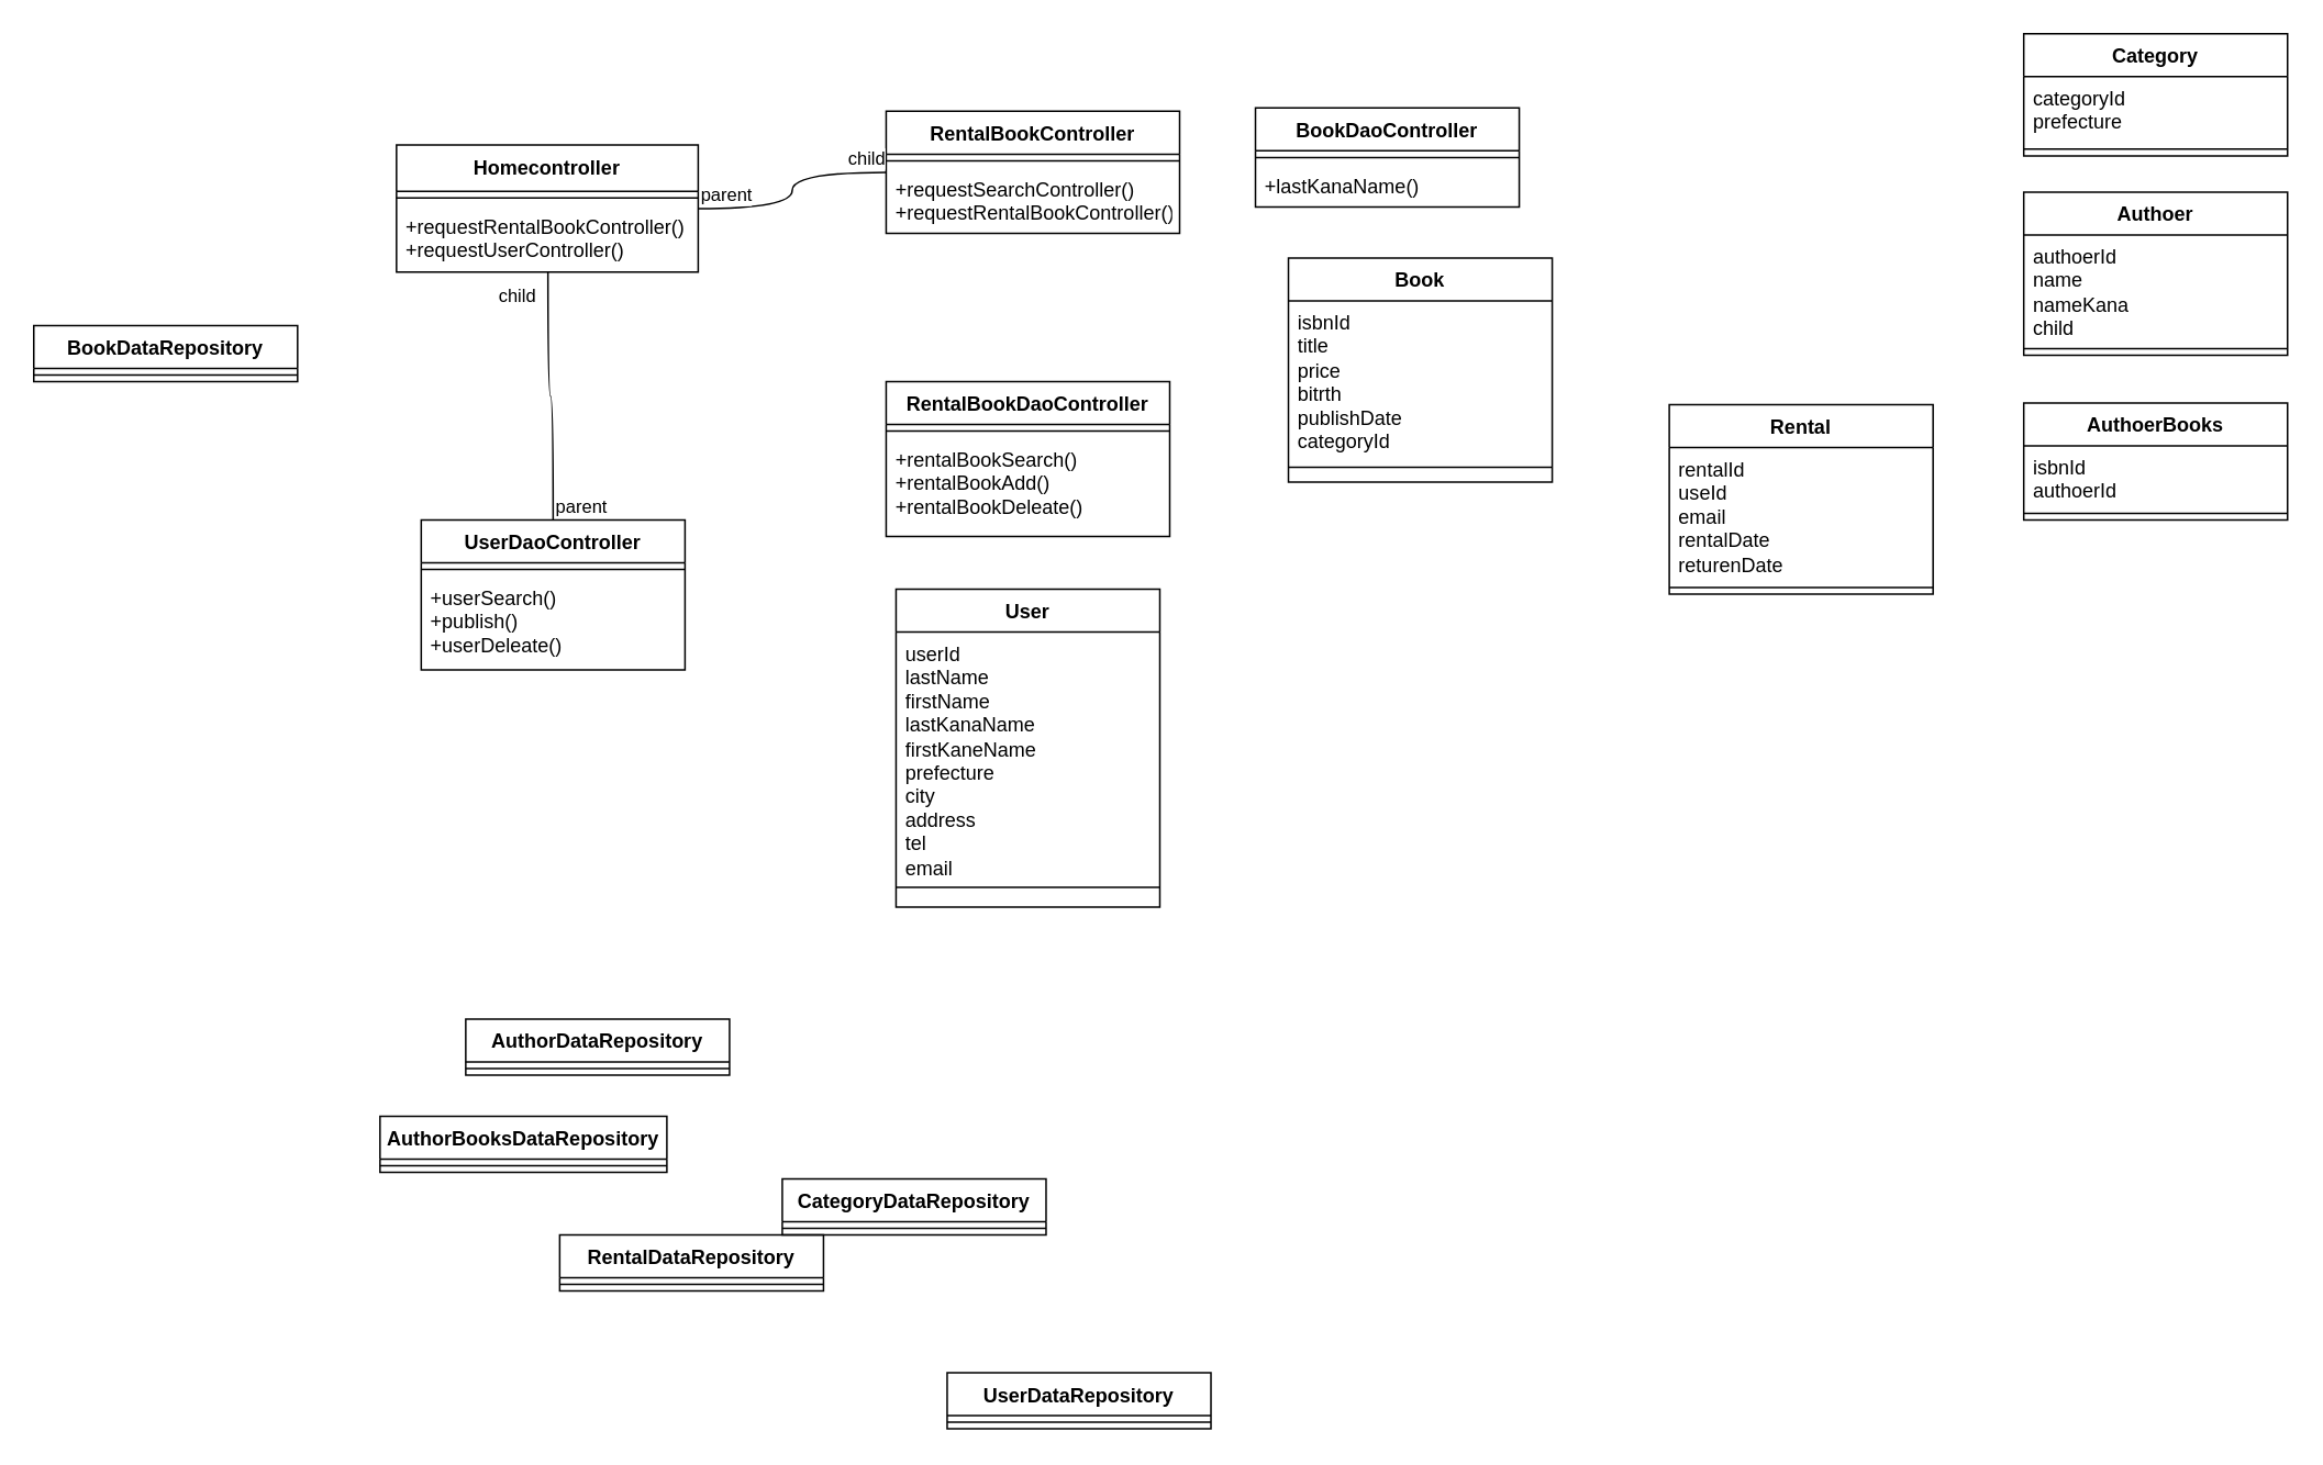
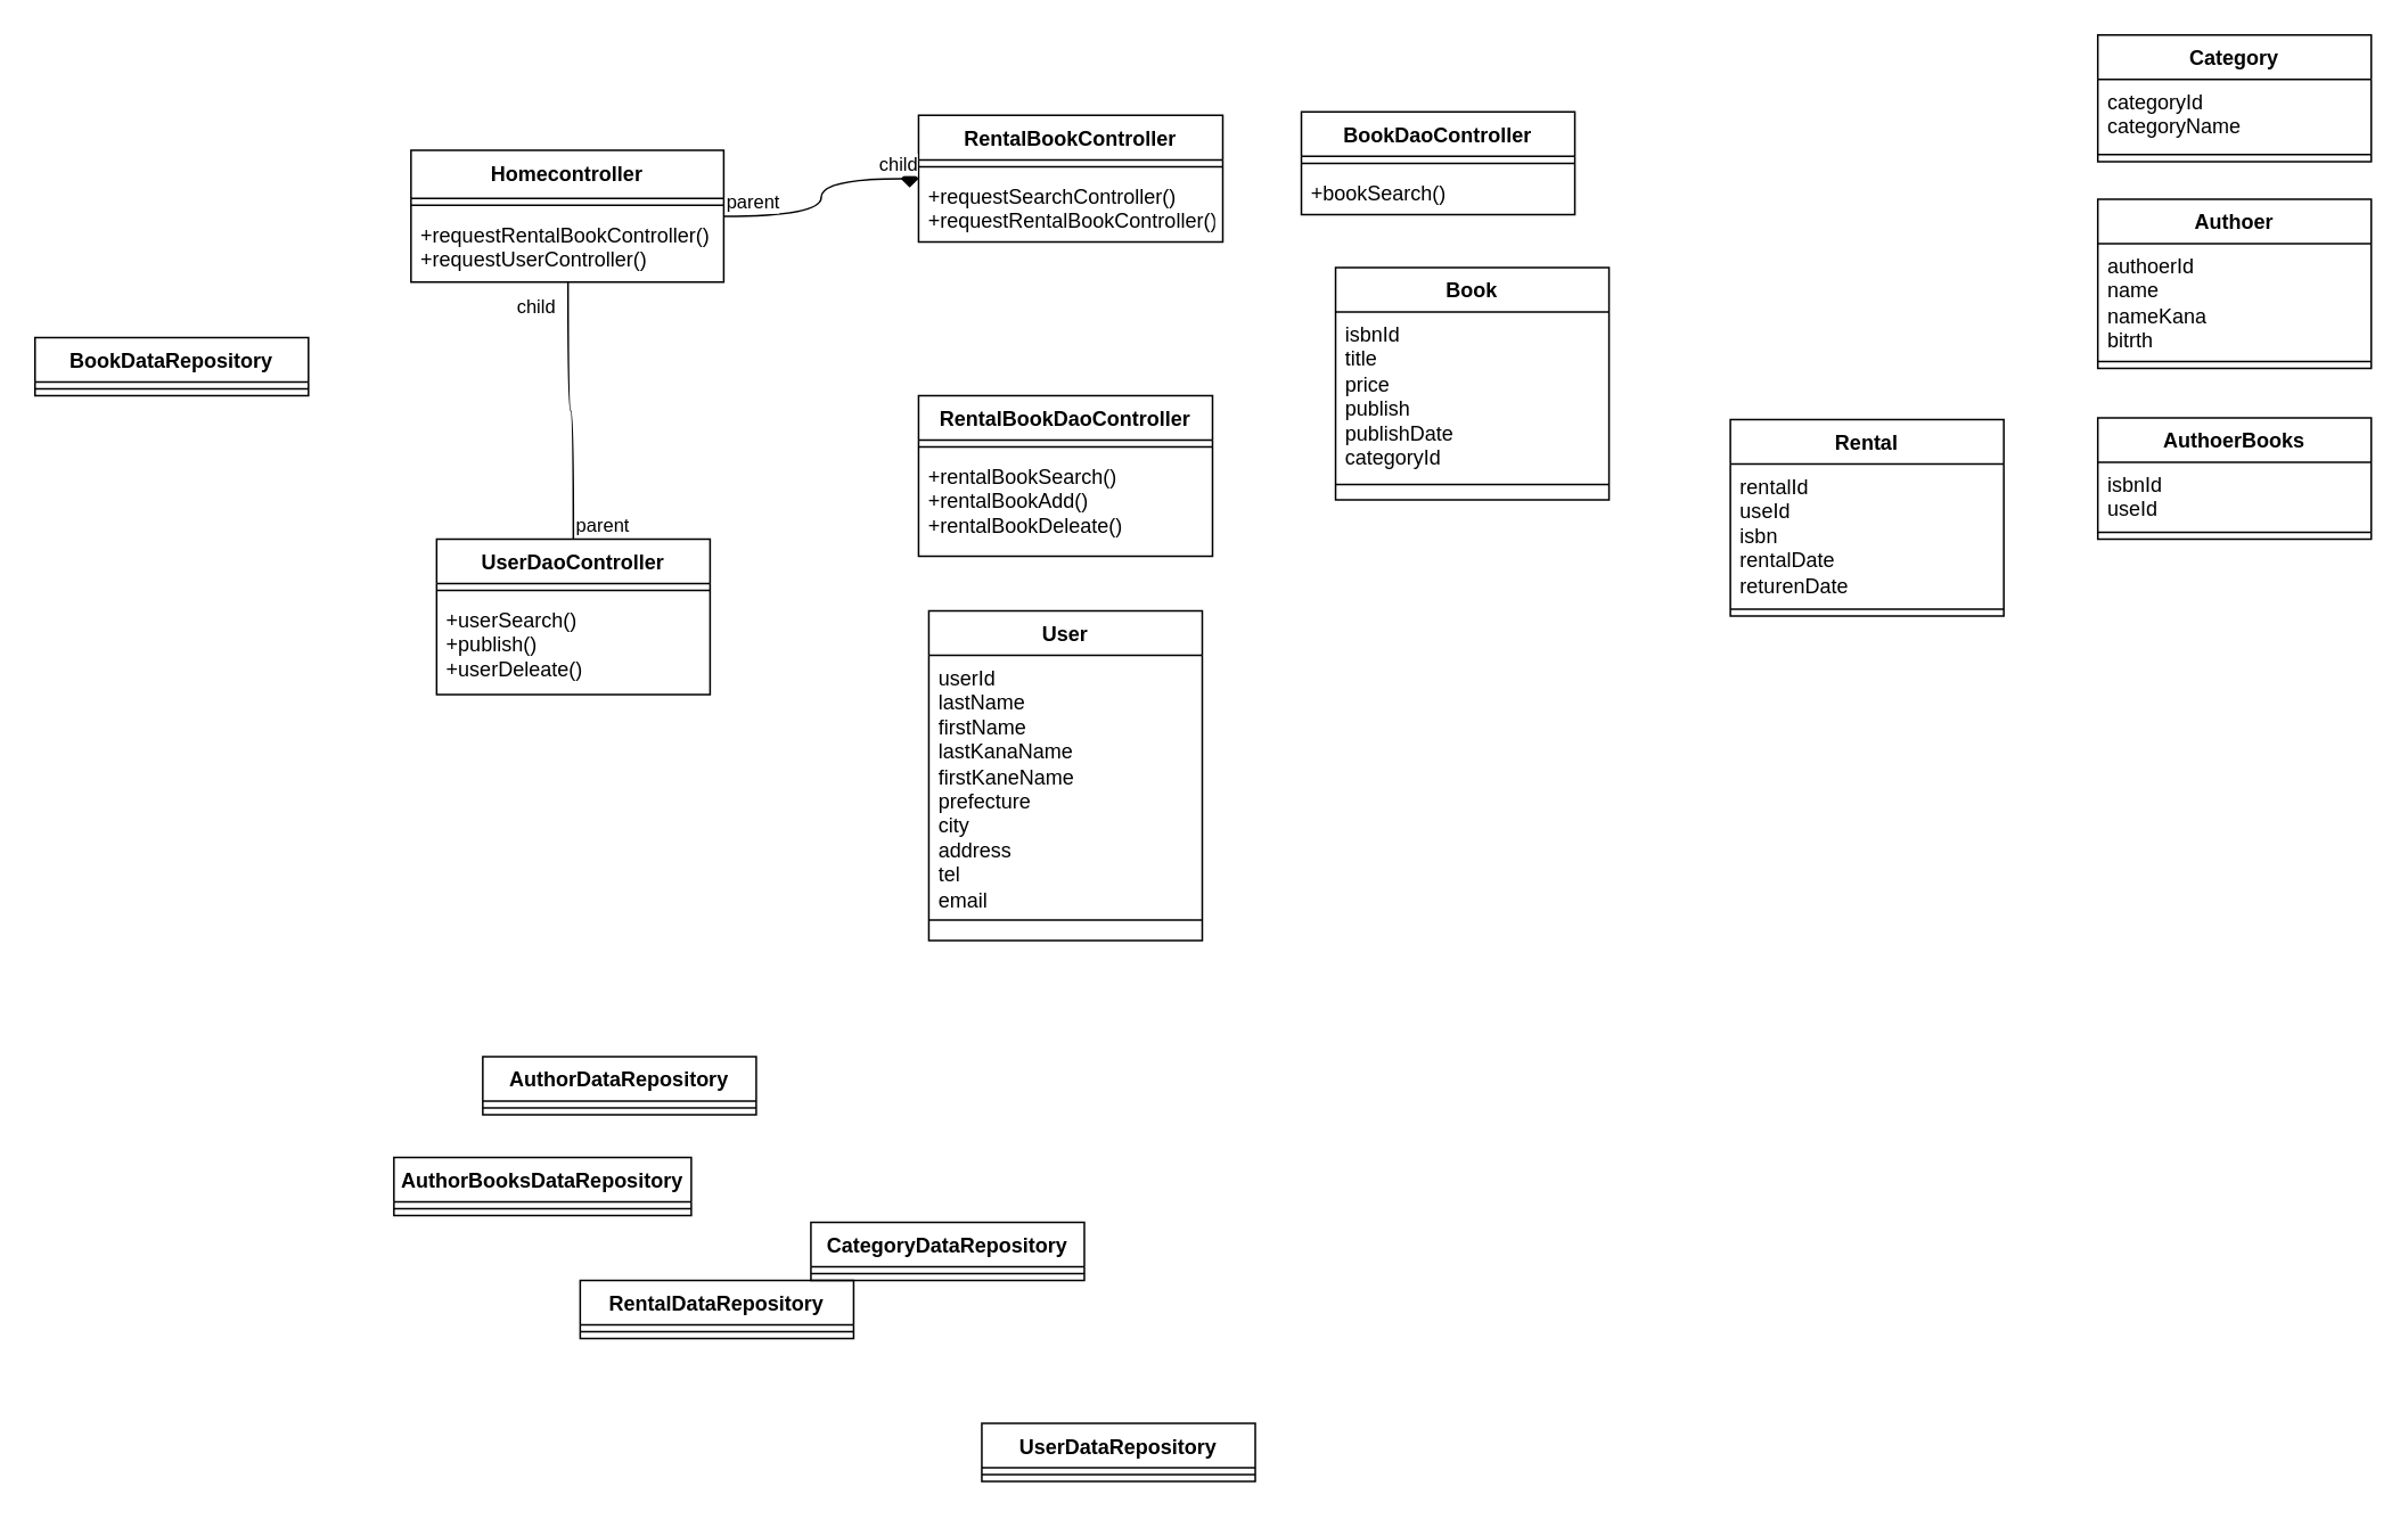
- <mxCell id="42" value="categoryId&lt;div&gt;prefecture&lt;/div&gt;" style="text;strokeColor=none;fillColor=none;align=left;verticalAlign=top;spacingLeft=4;spacingRight=4;overflow=hidden;rotatable=0;points=[[0,0.5],[1,0.5]];portConstraint=eastwest;whiteSpace=wrap;html=1;" vertex="1" parent="41"><mxGeometry y="26" width="160" height="40" as="geometry" /></mxCell>
+ <mxCell id="42" value="categoryId&lt;div&gt;categoryName&lt;/div&gt;" style="text;strokeColor=none;fillColor=none;align=left;verticalAlign=top;spacingLeft=4;spacingRight=4;overflow=hidden;rotatable=0;points=[[0,0.5],[1,0.5]];portConstraint=eastwest;whiteSpace=wrap;html=1;" vertex="1" parent="41"><mxGeometry y="26" width="160" height="40" as="geometry" /></mxCell>
- <mxCell id="52" value="" style="endArrow=none;html=1;edgeStyle=orthogonalEdgeStyle;rounded=0;fontSize=12;startSize=8;endSize=8;curved=1;" edge="1" parent="1" source="13" target="16"><mxGeometry relative="1" as="geometry"><mxPoint x="354" y="315" as="sourcePoint" /><mxPoint x="514" y="315" as="targetPoint" /></mxGeometry></mxCell>
+ <mxCell id="52" value="" style="endArrow=diamond;html=1;edgeStyle=orthogonalEdgeStyle;rounded=0;fontSize=12;startSize=8;endSize=8;curved=1;" edge="1" parent="1" source="13" target="16"><mxGeometry relative="1" as="geometry"><mxPoint x="354" y="315" as="sourcePoint" /><mxPoint x="514" y="315" as="targetPoint" /></mxGeometry></mxCell>
- <mxCell id="24" value="+lastKanaName()" style="text;strokeColor=none;fillColor=none;align=left;verticalAlign=top;spacingLeft=4;spacingRight=4;overflow=hidden;rotatable=0;points=[[0,0.5],[1,0.5]];portConstraint=eastwest;whiteSpace=wrap;html=1;" vertex="1" parent="22"><mxGeometry y="34" width="160" height="26" as="geometry" /></mxCell>
+ <mxCell id="24" value="+bookSearch()" style="text;strokeColor=none;fillColor=none;align=left;verticalAlign=top;spacingLeft=4;spacingRight=4;overflow=hidden;rotatable=0;points=[[0,0.5],[1,0.5]];portConstraint=eastwest;whiteSpace=wrap;html=1;" vertex="1" parent="22"><mxGeometry y="34" width="160" height="26" as="geometry" /></mxCell>
- <mxCell id="39" value="authoerId&lt;div&gt;name&lt;/div&gt;&lt;div&gt;nameKana&lt;/div&gt;&lt;div&gt;child&lt;/div&gt;" style="text;strokeColor=none;fillColor=none;align=left;verticalAlign=top;spacingLeft=4;spacingRight=4;overflow=hidden;rotatable=0;points=[[0,0.5],[1,0.5]];portConstraint=eastwest;whiteSpace=wrap;html=1;" vertex="1" parent="38"><mxGeometry y="26" width="160" height="65" as="geometry" /></mxCell>
+ <mxCell id="39" value="authoerId&lt;div&gt;name&lt;/div&gt;&lt;div&gt;nameKana&lt;/div&gt;&lt;div&gt;bitrth&lt;/div&gt;" style="text;strokeColor=none;fillColor=none;align=left;verticalAlign=top;spacingLeft=4;spacingRight=4;overflow=hidden;rotatable=0;points=[[0,0.5],[1,0.5]];portConstraint=eastwest;whiteSpace=wrap;html=1;" vertex="1" parent="38"><mxGeometry y="26" width="160" height="65" as="geometry" /></mxCell>
- <mxCell id="10" value="isbnId&lt;div&gt;title&lt;/div&gt;&lt;div&gt;price&lt;/div&gt;&lt;div&gt;bitrth&lt;/div&gt;&lt;div&gt;publishDate&lt;/div&gt;&lt;div&gt;categoryId&lt;/div&gt;" style="text;strokeColor=none;fillColor=none;align=left;verticalAlign=top;spacingLeft=4;spacingRight=4;overflow=hidden;rotatable=0;points=[[0,0.5],[1,0.5]];portConstraint=eastwest;whiteSpace=wrap;html=1;" vertex="1" parent="9"><mxGeometry y="26" width="160" height="97" as="geometry" /></mxCell>
+ <mxCell id="10" value="isbnId&lt;div&gt;title&lt;/div&gt;&lt;div&gt;price&lt;/div&gt;&lt;div&gt;publish&lt;/div&gt;&lt;div&gt;publishDate&lt;/div&gt;&lt;div&gt;categoryId&lt;/div&gt;" style="text;strokeColor=none;fillColor=none;align=left;verticalAlign=top;spacingLeft=4;spacingRight=4;overflow=hidden;rotatable=0;points=[[0,0.5],[1,0.5]];portConstraint=eastwest;whiteSpace=wrap;html=1;" vertex="1" parent="9"><mxGeometry y="26" width="160" height="97" as="geometry" /></mxCell>
- <mxCell id="45" value="&lt;div&gt;isbnId&lt;/div&gt;authoerId" style="text;strokeColor=none;fillColor=none;align=left;verticalAlign=top;spacingLeft=4;spacingRight=4;overflow=hidden;rotatable=0;points=[[0,0.5],[1,0.5]];portConstraint=eastwest;whiteSpace=wrap;html=1;" vertex="1" parent="44"><mxGeometry y="26" width="160" height="37" as="geometry" /></mxCell>
+ <mxCell id="45" value="&lt;div&gt;isbnId&lt;/div&gt;useId" style="text;strokeColor=none;fillColor=none;align=left;verticalAlign=top;spacingLeft=4;spacingRight=4;overflow=hidden;rotatable=0;points=[[0,0.5],[1,0.5]];portConstraint=eastwest;whiteSpace=wrap;html=1;" vertex="1" parent="44"><mxGeometry y="26" width="160" height="37" as="geometry" /></mxCell>
- <mxCell id="7" value="rentalId&lt;div&gt;useId&lt;/div&gt;&lt;div&gt;email&lt;/div&gt;&lt;div&gt;rentalDate&lt;/div&gt;&lt;div&gt;returenDate&lt;/div&gt;" style="text;strokeColor=none;fillColor=none;align=left;verticalAlign=top;spacingLeft=4;spacingRight=4;overflow=hidden;rotatable=0;points=[[0,0.5],[1,0.5]];portConstraint=eastwest;whiteSpace=wrap;html=1;" vertex="1" parent="6"><mxGeometry y="26" width="160" height="81" as="geometry" /></mxCell>
+ <mxCell id="7" value="rentalId&lt;div&gt;useId&lt;/div&gt;&lt;div&gt;isbn&lt;/div&gt;&lt;div&gt;rentalDate&lt;/div&gt;&lt;div&gt;returenDate&lt;/div&gt;" style="text;strokeColor=none;fillColor=none;align=left;verticalAlign=top;spacingLeft=4;spacingRight=4;overflow=hidden;rotatable=0;points=[[0,0.5],[1,0.5]];portConstraint=eastwest;whiteSpace=wrap;html=1;" vertex="1" parent="6"><mxGeometry y="26" width="160" height="81" as="geometry" /></mxCell>
